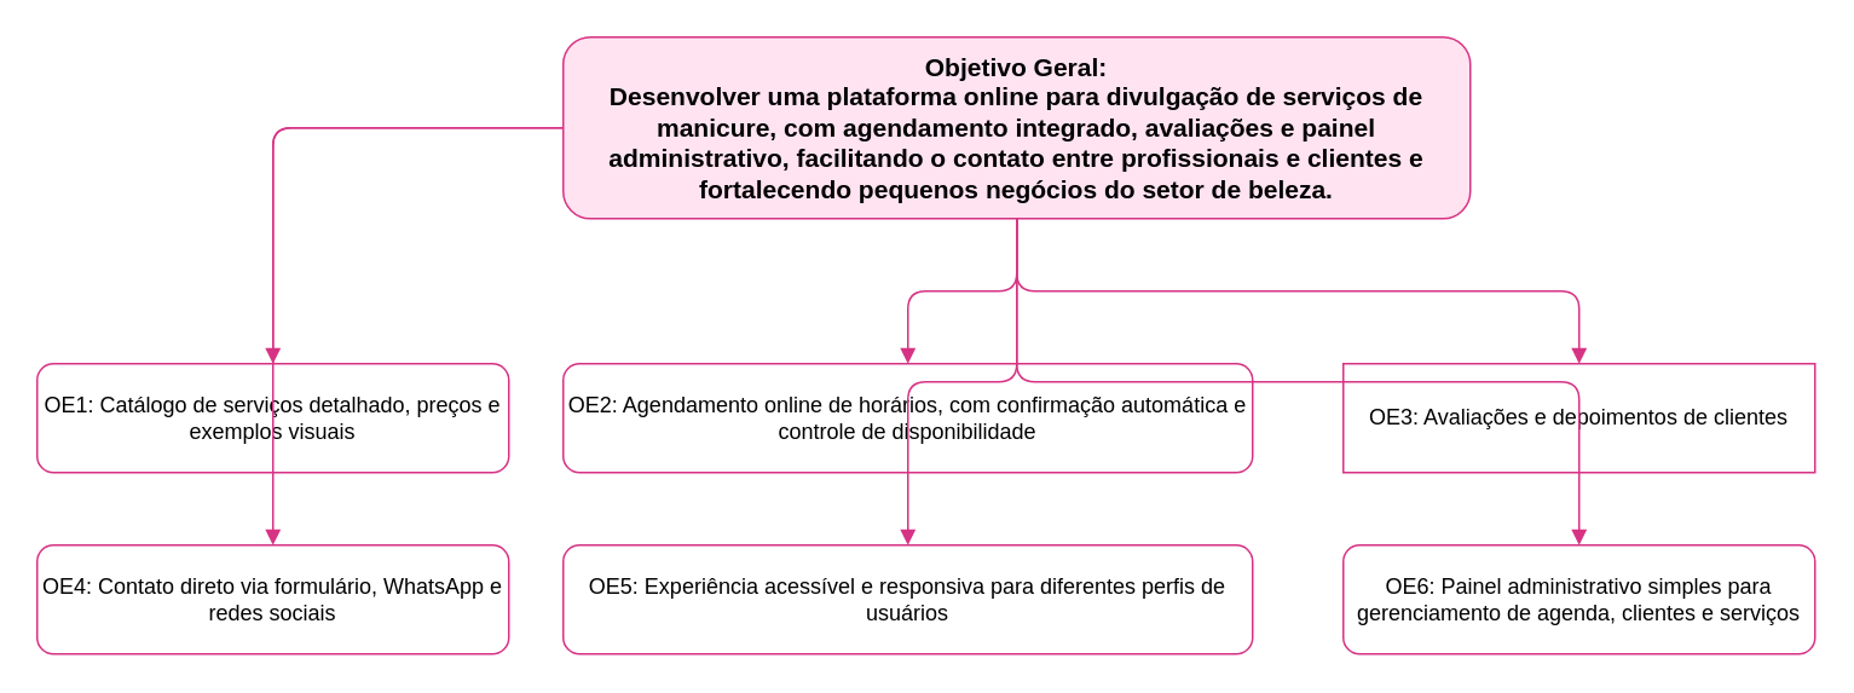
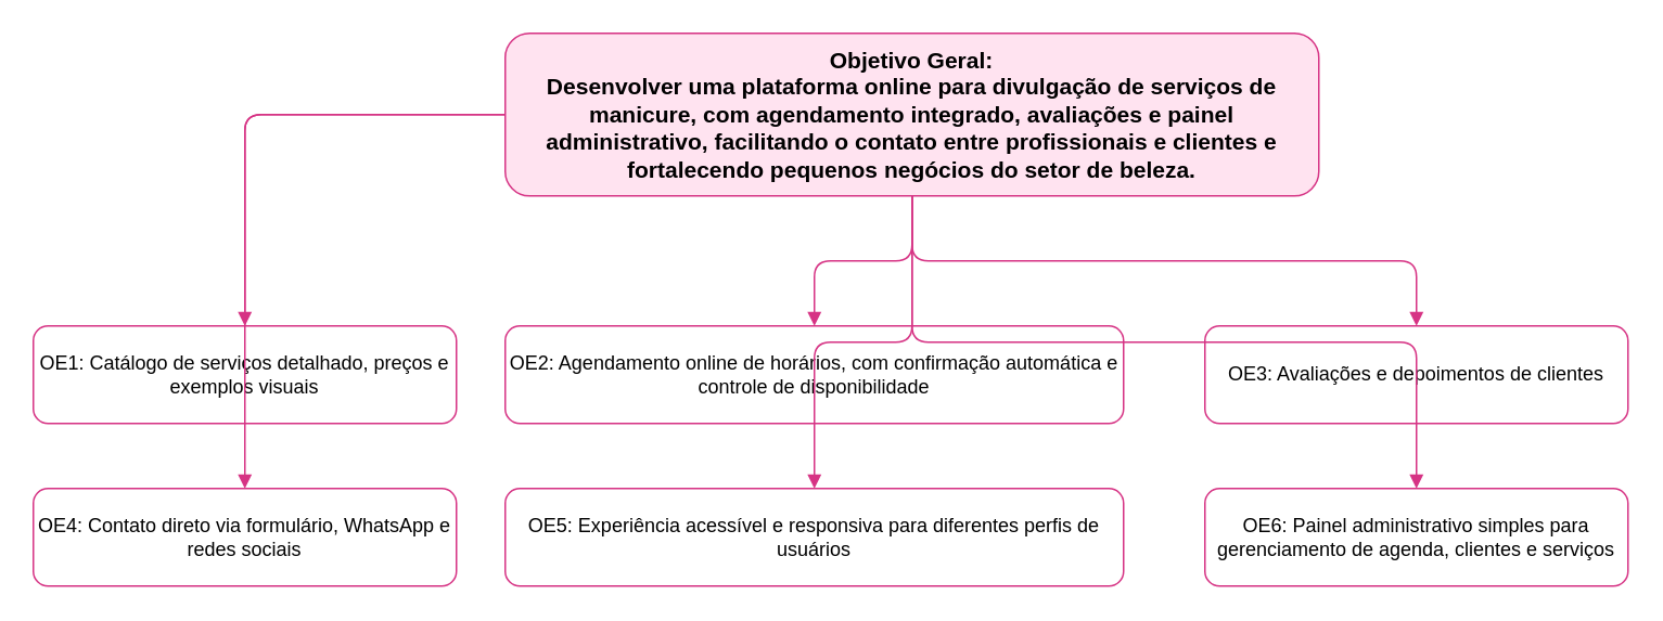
- <mxCell id="5" value="OE3: Avaliações e depoimentos de clientes" style="whiteSpace=wrap;html=1;fillColor=#fff;strokeColor=#d63384;fontColor=#000000;rounded=0;" parent="1" vertex="1"><mxGeometry x="740" y="200" width="260" height="60" as="geometry" /></mxCell>
+ <mxCell id="5" value="OE3: Avaliações e depoimentos de clientes" style="rounded=1;whiteSpace=wrap;html=1;fillColor=#fff;strokeColor=#d63384;fontColor=#000000;" parent="1" vertex="1"><mxGeometry x="740" y="200" width="260" height="60" as="geometry" /></mxCell>
